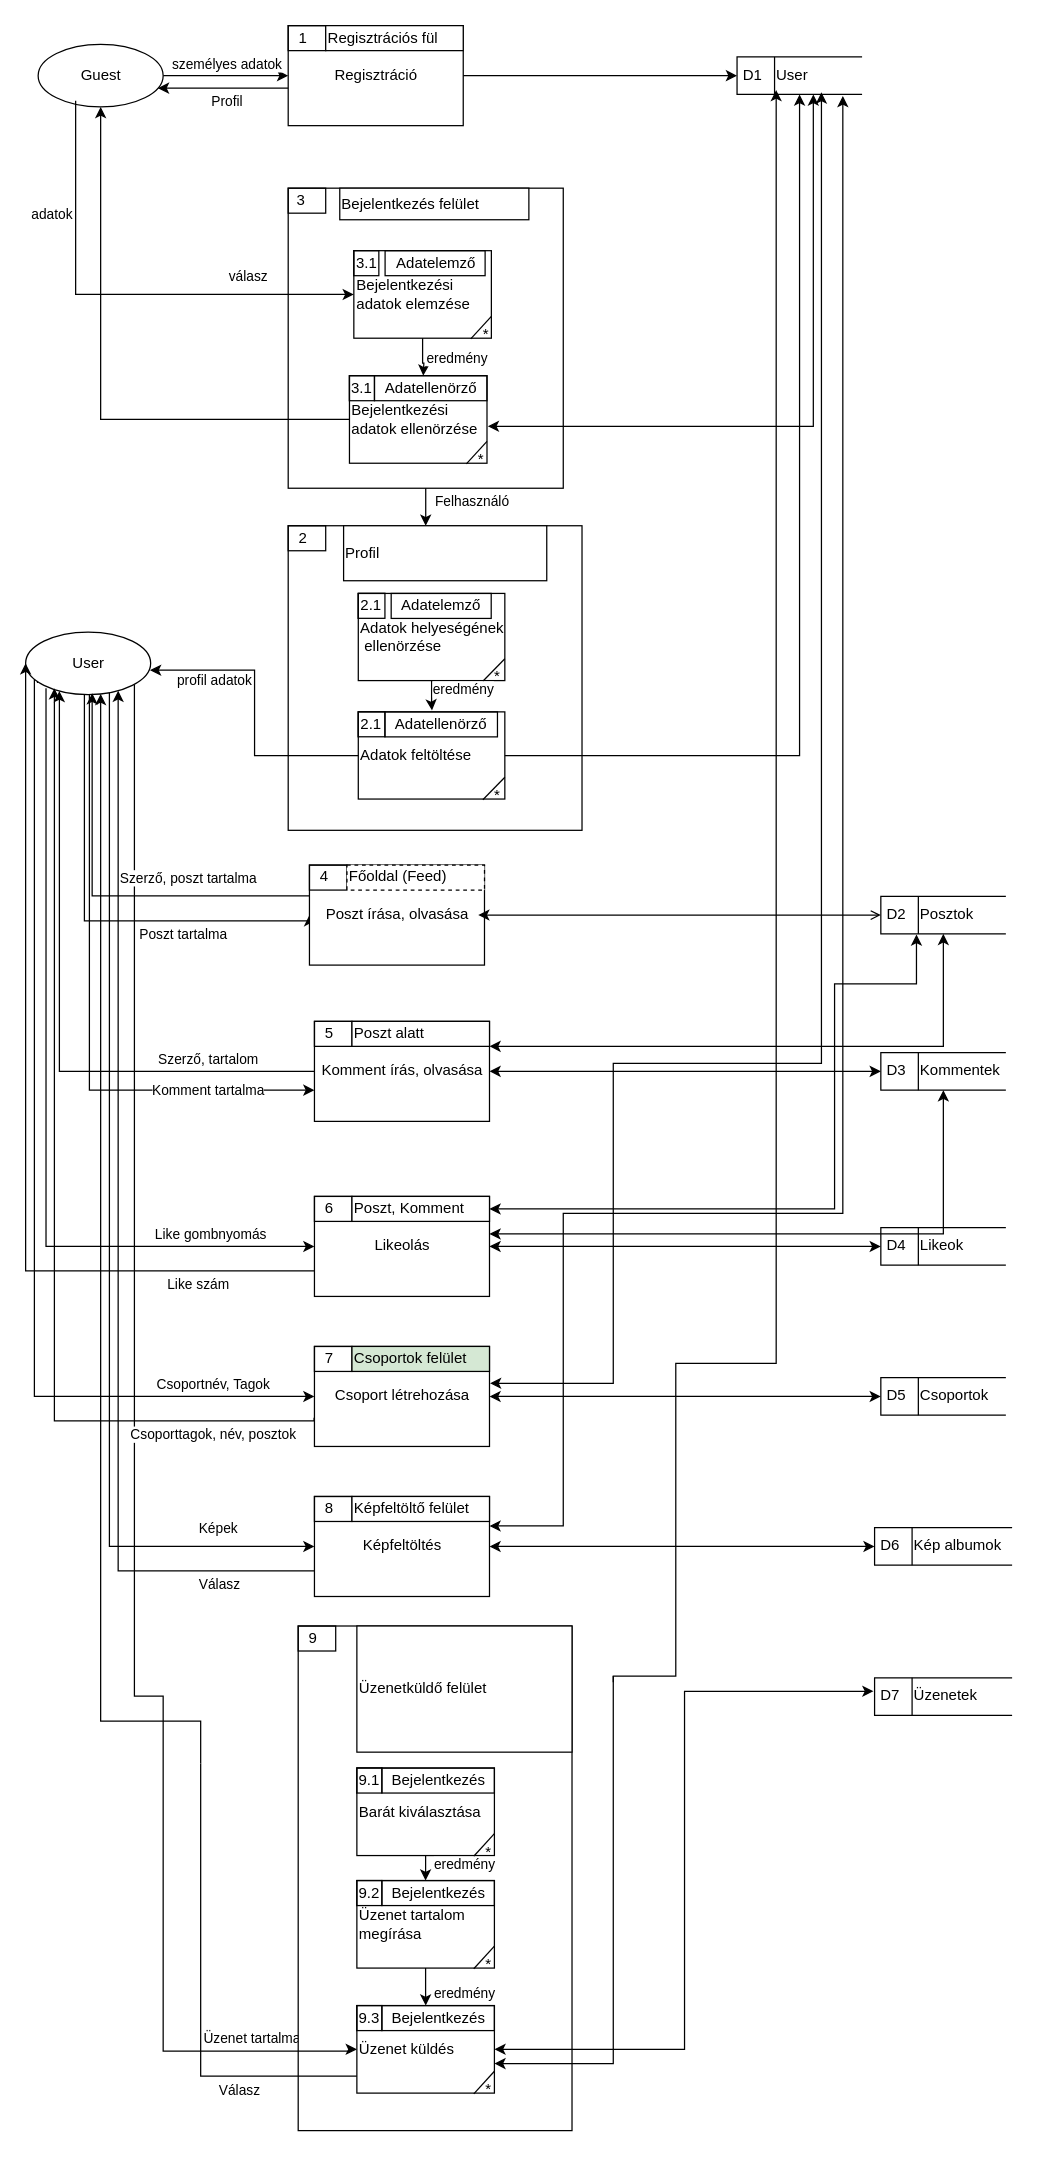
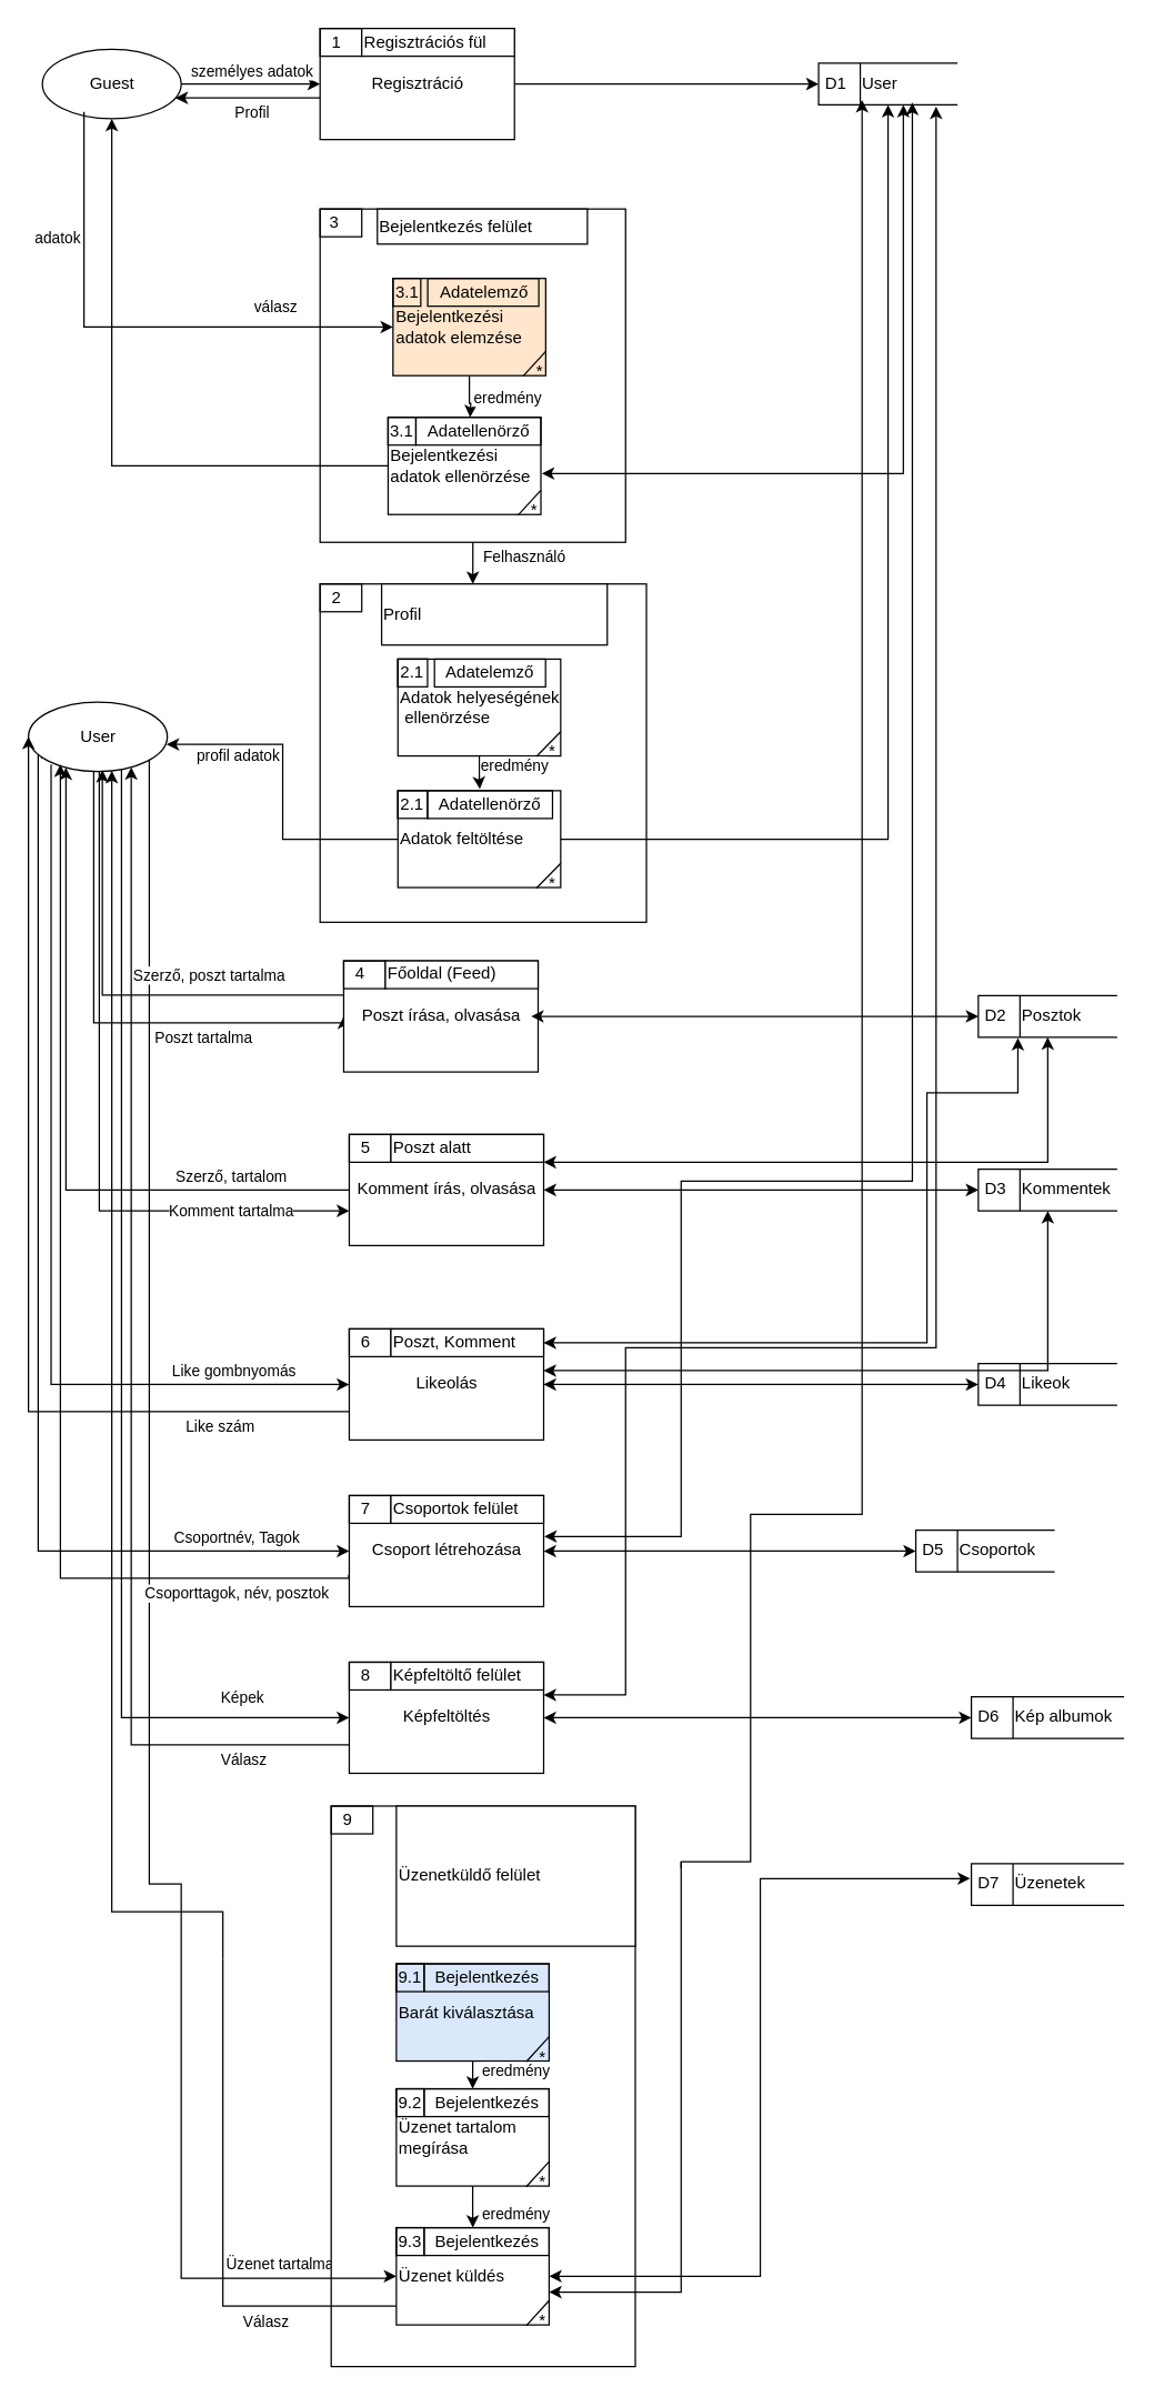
- <mxCell id="29" value="Bejelentkezési&amp;nbsp;&lt;br&gt;adatok elemzése" style="html=1;dashed=0;whitespace=wrap;rounded=0;sketch=0;align=left;" parent="27" vertex="1"><mxGeometry width="110" height="70" as="geometry" /></mxCell>
+ <mxCell id="29" value="Bejelentkezési&amp;nbsp;&lt;br&gt;adatok elemzése" style="html=1;dashed=0;whitespace=wrap;rounded=0;sketch=0;align=left;fillColor=#ffe6cc;" parent="27" vertex="1"><mxGeometry width="110" height="70" as="geometry" /></mxCell>
- <mxCell id="47" value="Főoldal (Feed)" style="rounded=0;whiteSpace=wrap;html=1;sketch=0;strokeColor=#000000;align=left;dashed=1;" parent="43" vertex="1"><mxGeometry x="30.0" width="110" height="20" as="geometry" /></mxCell>
+ <mxCell id="47" value="Főoldal (Feed)" style="rounded=0;whiteSpace=wrap;html=1;sketch=0;strokeColor=#000000;align=left;" parent="43" vertex="1"><mxGeometry x="30.0" width="110" height="20" as="geometry" /></mxCell>
- <mxCell id="120" style="edgeStyle=orthogonalEdgeStyle;rounded=0;orthogonalLoop=1;jettySize=auto;html=1;startArrow=classic;startFill=1;endArrow=open;" parent="1" source="46" target="98" edge="1"><mxGeometry relative="1" as="geometry" /></mxCell>
+ <mxCell id="120" style="edgeStyle=orthogonalEdgeStyle;rounded=0;orthogonalLoop=1;jettySize=auto;html=1;startArrow=classic;startFill=1;" parent="1" source="46" target="98" edge="1"><mxGeometry relative="1" as="geometry" /></mxCell>
- <mxCell id="62" value="Csoportok felület" style="rounded=0;whiteSpace=wrap;html=1;sketch=0;strokeColor=#000000;align=left;fillColor=#d5e8d4;" parent="58" vertex="1"><mxGeometry x="30.0" width="110" height="20" as="geometry" /></mxCell>
+ <mxCell id="62" value="Csoportok felület" style="rounded=0;whiteSpace=wrap;html=1;sketch=0;strokeColor=#000000;align=left;" parent="58" vertex="1"><mxGeometry x="30.0" width="110" height="20" as="geometry" /></mxCell>
- <mxCell id="101" value="D5&lt;span style=&quot;white-space: pre&quot;&gt;&#09;&lt;/span&gt;Csoportok" style="html=1;dashed=0;whitespace=wrap;shape=mxgraph.dfd.dataStoreID;align=left;spacingLeft=3;points=[[0,0],[0.5,0],[1,0],[0,0.5],[1,0.5],[0,1],[0.5,1],[1,1]];" parent="1" vertex="1"><mxGeometry x="704" y="1101.4" width="100" height="30" as="geometry" /></mxCell>
+ <mxCell id="101" value="D5&lt;span style=&quot;white-space: pre&quot;&gt;&#09;&lt;/span&gt;Csoportok" style="html=1;dashed=0;whitespace=wrap;shape=mxgraph.dfd.dataStoreID;align=left;spacingLeft=3;points=[[0,0],[0.5,0],[1,0],[0,0.5],[1,0.5],[0,1],[0.5,1],[1,1]];" parent="1" vertex="1"><mxGeometry x="659" y="1101.4" width="100" height="30" as="geometry" /></mxCell>
- <mxCell id="74" value="Barát kiválasztása" style="html=1;dashed=0;whitespace=wrap;rounded=0;sketch=0;align=left;" parent="72" vertex="1"><mxGeometry width="110" height="70" as="geometry" /></mxCell>
+ <mxCell id="74" value="Barát kiválasztása" style="html=1;dashed=0;whitespace=wrap;rounded=0;sketch=0;align=left;fillColor=#dae8fc;" parent="72" vertex="1"><mxGeometry width="110" height="70" as="geometry" /></mxCell>
